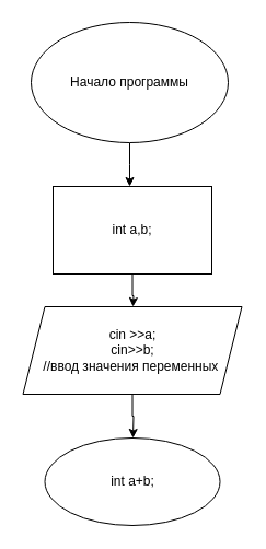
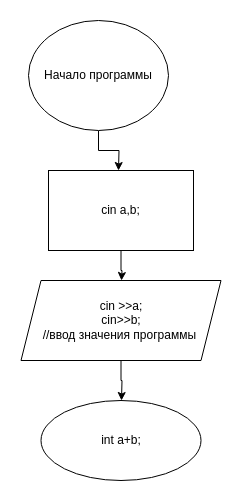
- <mxCell id="3" value="Начало программы" style="ellipse;whiteSpace=wrap;html=1;" vertex="1" parent="1"><mxGeometry x="28" y="20" width="180" height="110" as="geometry" /></mxCell>
+ <mxCell id="3" value="Начало программы" style="ellipse;whiteSpace=wrap;html=1;" vertex="1" parent="1"><mxGeometry x="28" y="20" width="140" height="110" as="geometry" /></mxCell>
- <mxCell id="5" value="int a,b;" style="rounded=0;whiteSpace=wrap;html=1;" vertex="1" parent="1"><mxGeometry x="48" y="170" width="145" height="80" as="geometry" /></mxCell>
+ <mxCell id="5" value="cin a,b;" style="rounded=0;whiteSpace=wrap;html=1;" vertex="1" parent="1"><mxGeometry x="48" y="170" width="145" height="80" as="geometry" /></mxCell>
- <mxCell id="7" value="cin &amp;gt;&amp;gt;a;&lt;br&gt;cin&amp;gt;&amp;gt;b;&lt;br&gt;//ввод значения переменных&amp;nbsp;" style="shape=parallelogram;perimeter=parallelogramPerimeter;whiteSpace=wrap;html=1;fixedSize=1;rounded=0;" vertex="1" parent="1"><mxGeometry x="20.5" y="280" width="200" height="80" as="geometry" /></mxCell>
+ <mxCell id="7" value="cin &amp;gt;&amp;gt;a;&lt;br&gt;cin&amp;gt;&amp;gt;b;&lt;br&gt;//ввод значения программы&amp;nbsp;" style="shape=parallelogram;perimeter=parallelogramPerimeter;whiteSpace=wrap;html=1;fixedSize=1;rounded=0;" vertex="1" parent="1"><mxGeometry x="20.5" y="280" width="200" height="80" as="geometry" /></mxCell>
